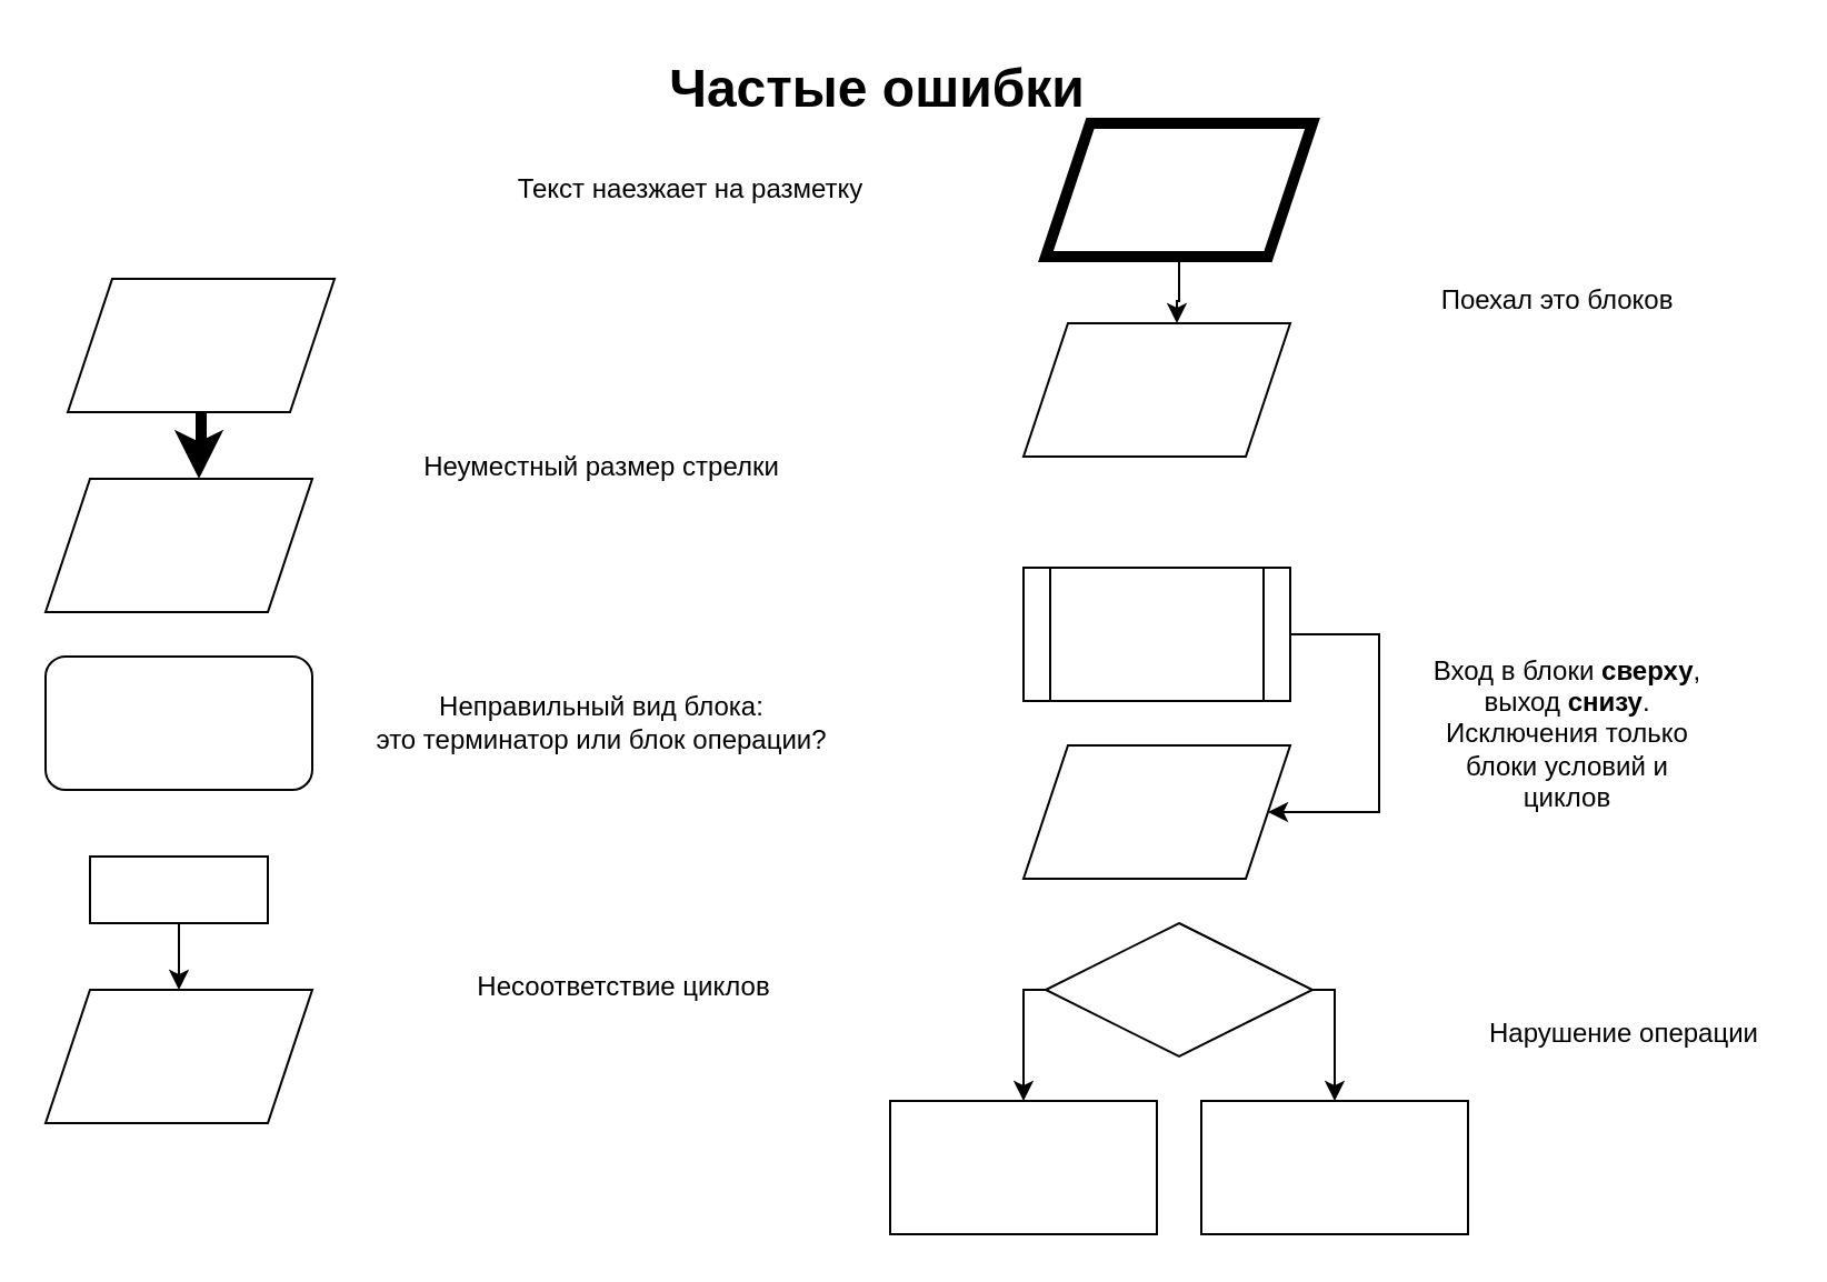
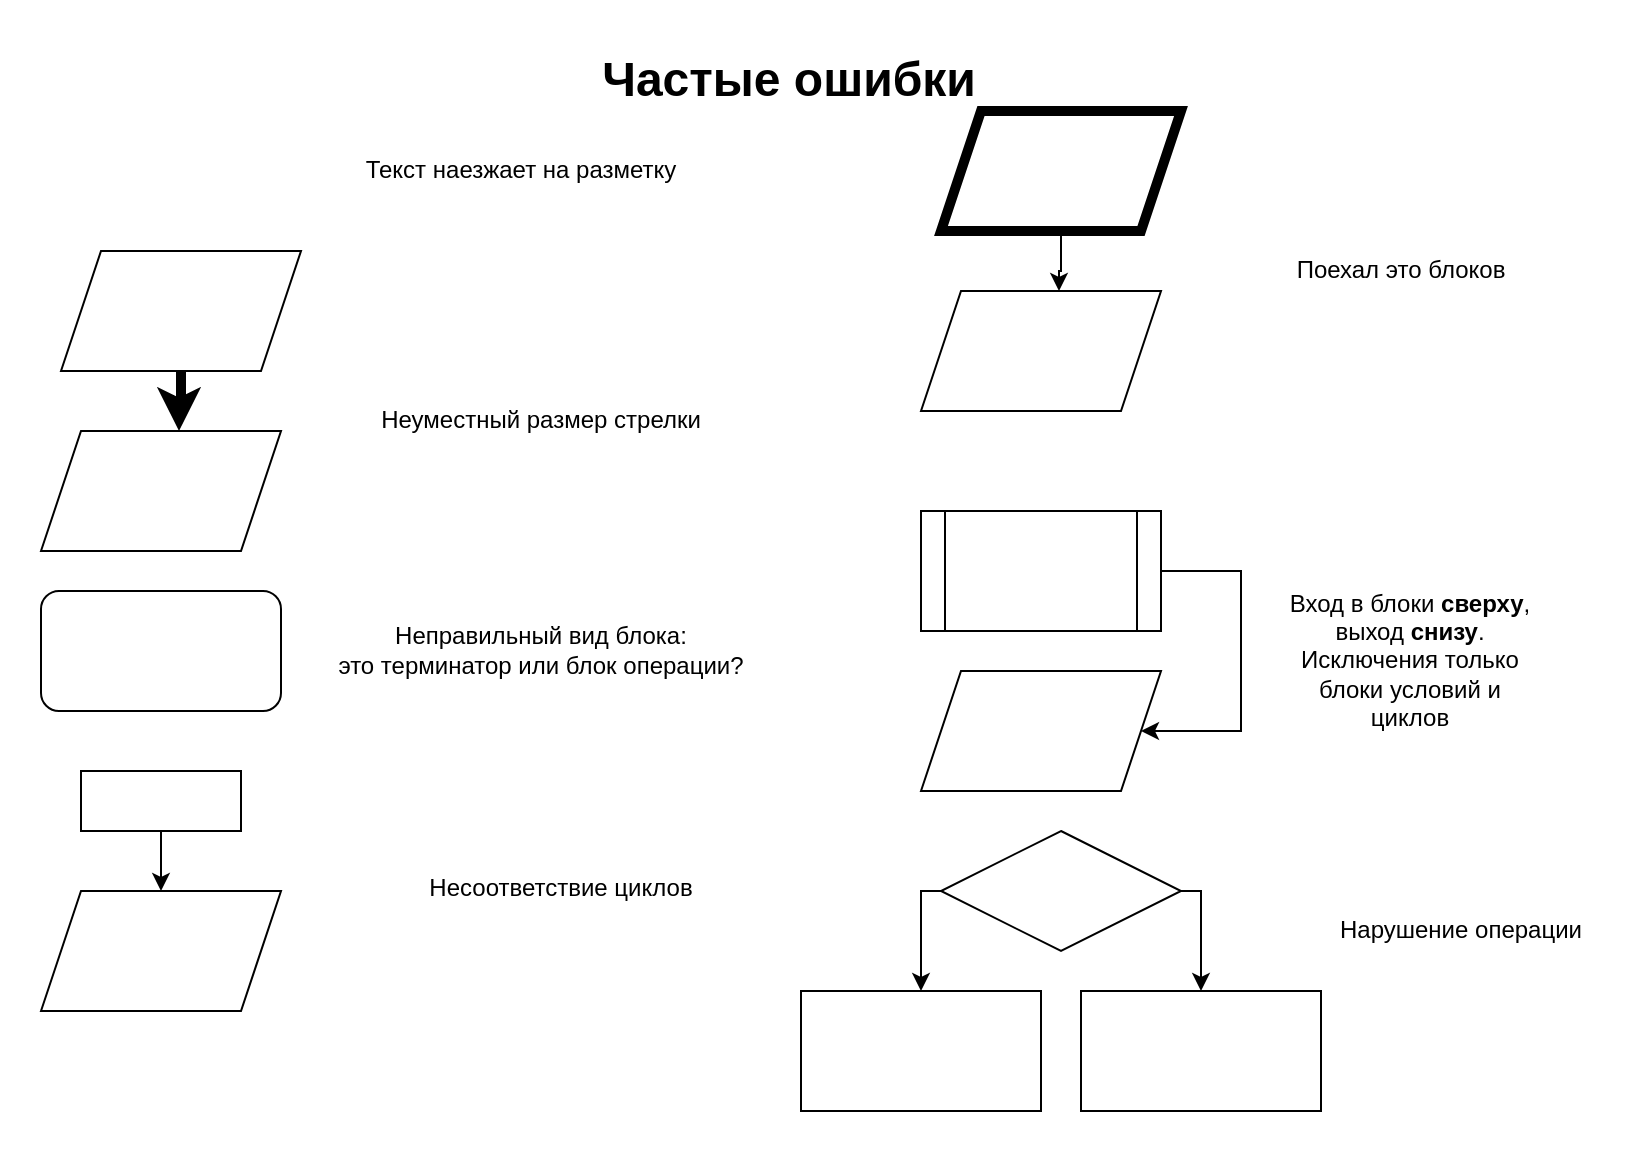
- <mxCell id="3" value="Текст наезжает на разметку" style="text;html=1;align=center;verticalAlign=middle;resizable=0;points=[];autosize=1;strokeColor=none;fillColor=none;fontSize=12;fontFamily=Helvetica;fontColor=default;" vertex="1" parent="1"><mxGeometry x="220" y="75" width="180" height="20" as="geometry" /></mxCell>
+ <mxCell id="3" value="Текст наезжает на разметку" style="text;html=1;align=center;verticalAlign=middle;resizable=0;points=[];autosize=1;strokeColor=none;fillColor=none;fontSize=12;fontFamily=Helvetica;fontColor=default;" vertex="1" parent="1"><mxGeometry x="170" y="75" width="180" height="20" as="geometry" /></mxCell>
